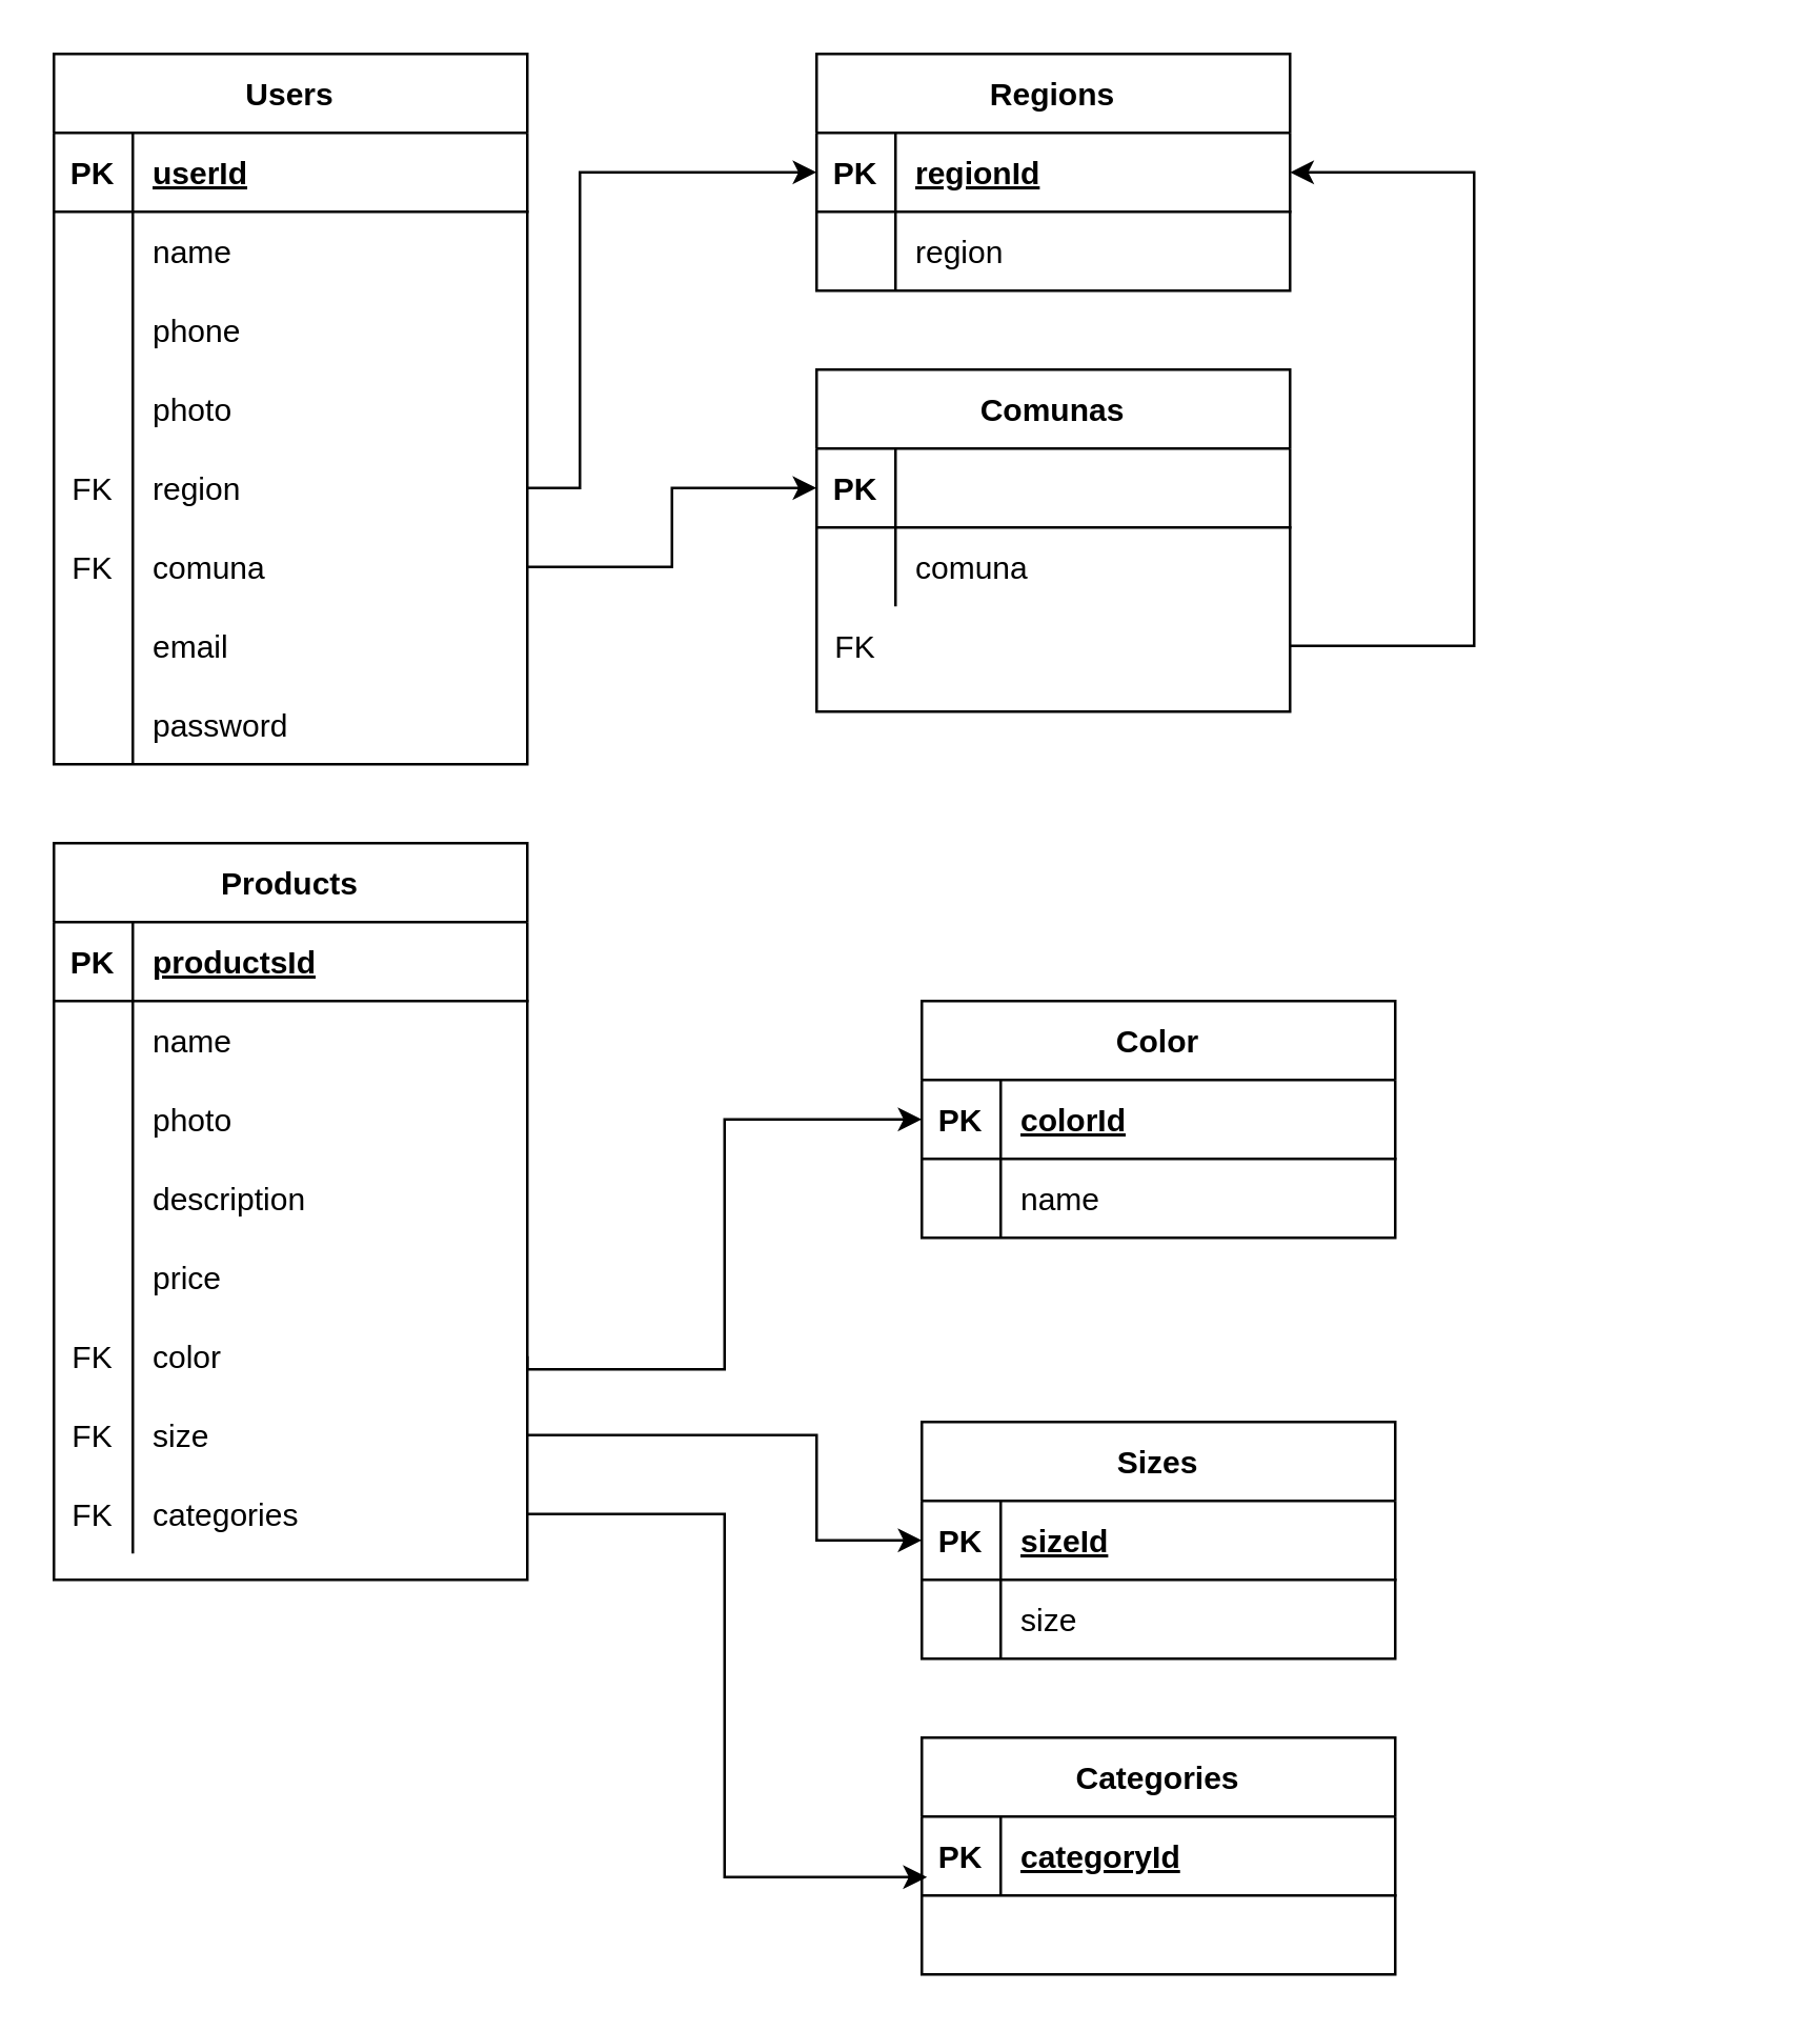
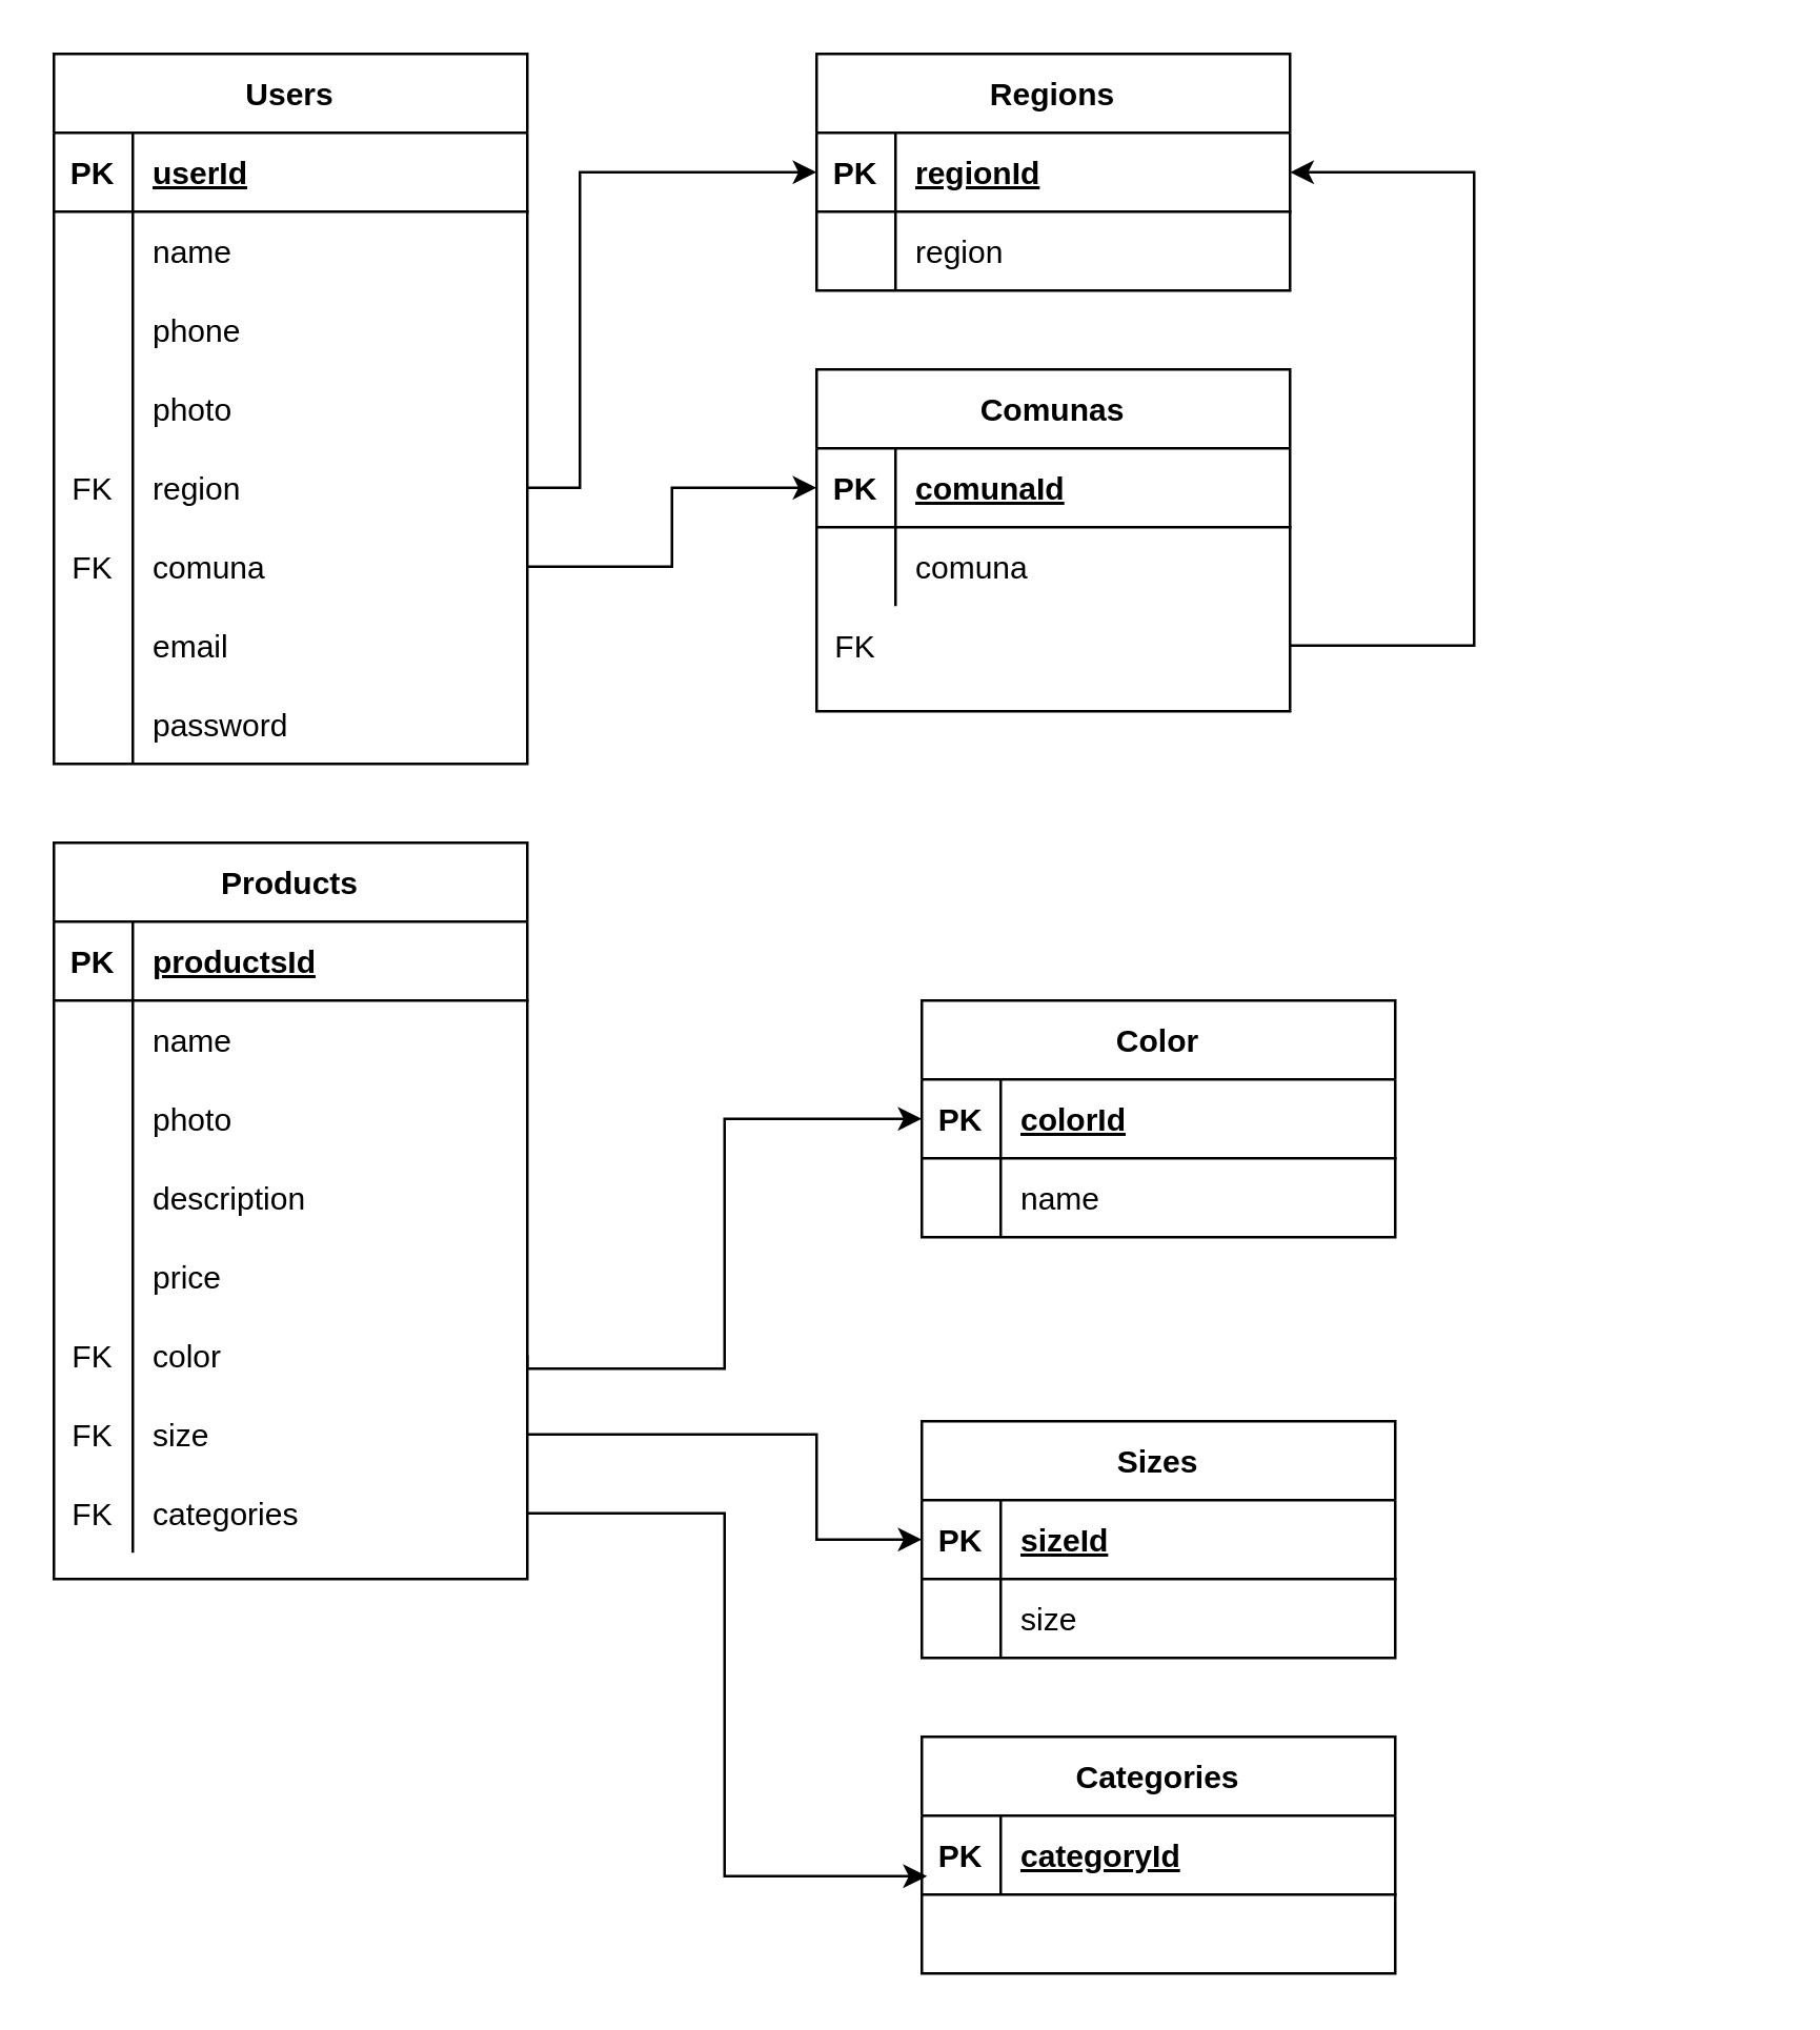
+ <mxCell id="92" value="comunaId" style="shape=partialRectangle;connectable=0;fillColor=none;top=0;left=0;bottom=0;right=0;align=left;spacingLeft=6;fontStyle=5;overflow=hidden;" vertex="1" parent="90"><mxGeometry x="30" width="150" height="30" as="geometry" /></mxCell>
